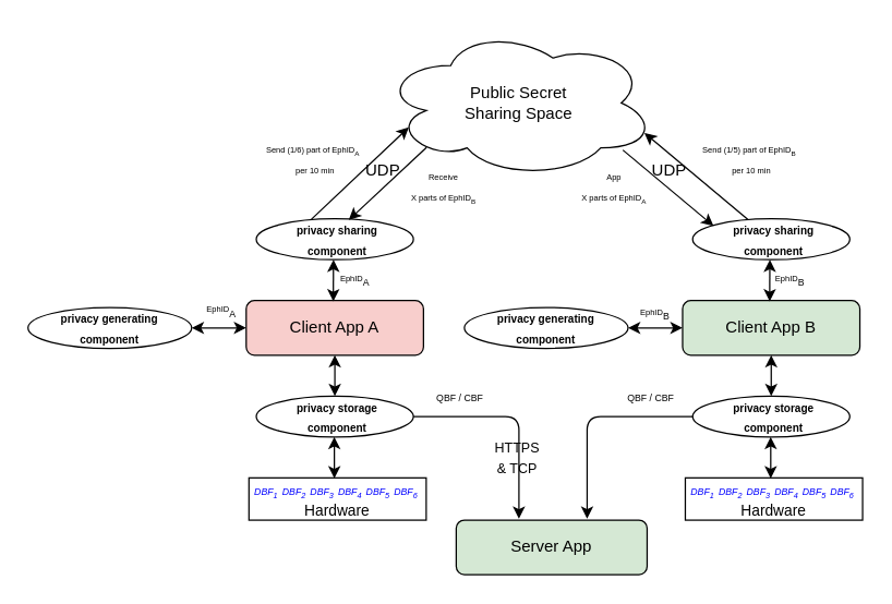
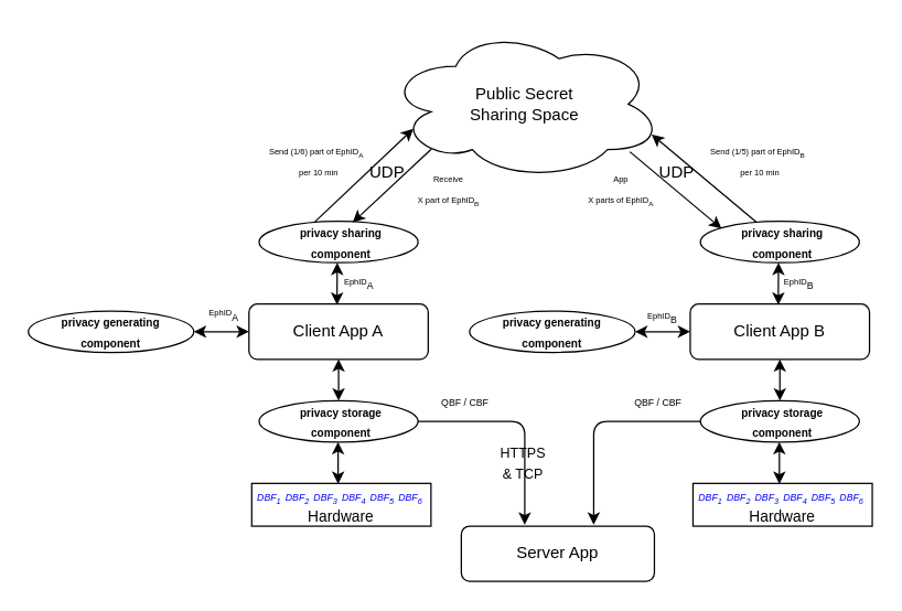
- <mxCell id="16" value="&lt;font style=&quot;font-size: 6px&quot;&gt;Receive &lt;br&gt;X parts of EphID&lt;sub&gt;B&lt;/sub&gt;&lt;/font&gt;" style="text;html=1;strokeColor=none;fillColor=none;align=center;verticalAlign=middle;whiteSpace=wrap;rounded=0;" vertex="1" parent="1"><mxGeometry x="275" y="130" width="100" height="10" as="geometry" /></mxCell>
+ <mxCell id="16" value="&lt;font style=&quot;font-size: 6px&quot;&gt;Receive &lt;br&gt;X part of EphID&lt;sub&gt;B&lt;/sub&gt;&lt;/font&gt;" style="text;html=1;strokeColor=none;fillColor=none;align=center;verticalAlign=middle;whiteSpace=wrap;rounded=0;" vertex="1" parent="1"><mxGeometry x="275" y="130" width="100" height="10" as="geometry" /></mxCell>
- <mxCell id="3" value="Client App A" style="rounded=1;whiteSpace=wrap;html=1;fillColor=#f8cecc;" vertex="1" parent="1"><mxGeometry x="180" y="220" width="130" height="40" as="geometry" /></mxCell>
+ <mxCell id="3" value="Client App A" style="rounded=1;whiteSpace=wrap;html=1;" vertex="1" parent="1"><mxGeometry x="180" y="220" width="130" height="40" as="geometry" /></mxCell>
- <mxCell id="17" value="Client App B" style="rounded=1;whiteSpace=wrap;html=1;fillColor=#d5e8d4;" vertex="1" parent="1"><mxGeometry x="500" y="220" width="130" height="40" as="geometry" /></mxCell>
+ <mxCell id="17" value="Client App B" style="rounded=1;whiteSpace=wrap;html=1;" vertex="1" parent="1"><mxGeometry x="500" y="220" width="130" height="40" as="geometry" /></mxCell>
- <mxCell id="2" value="Server App" style="rounded=1;whiteSpace=wrap;html=1;fillColor=#d5e8d4;" vertex="1" parent="1"><mxGeometry x="334" y="381" width="140" height="40" as="geometry" /></mxCell>
+ <mxCell id="2" value="Server App" style="rounded=1;whiteSpace=wrap;html=1;" vertex="1" parent="1"><mxGeometry x="334" y="381" width="140" height="40" as="geometry" /></mxCell>
